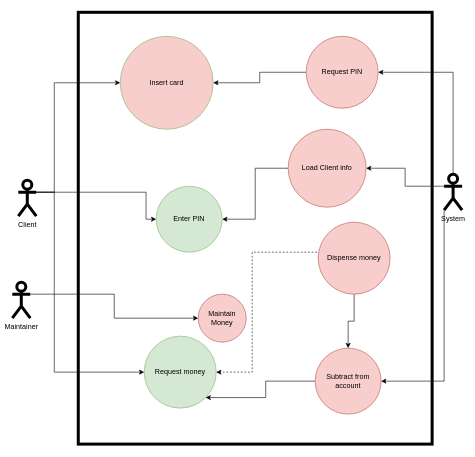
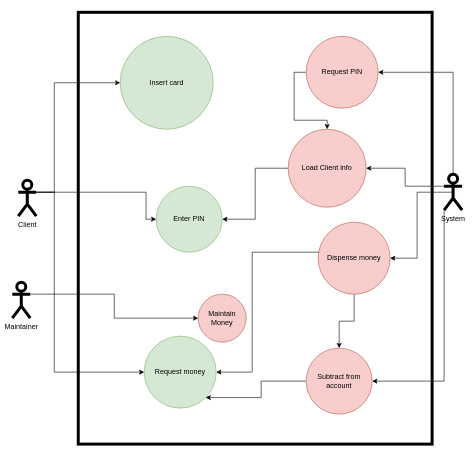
- <mxCell id="12" style="edgeStyle=orthogonalEdgeStyle;rounded=0;orthogonalLoop=1;jettySize=auto;html=1;exitX=0;exitY=0.5;exitDx=0;exitDy=0;entryX=1;entryY=0.5;entryDx=0;entryDy=0;" parent="1" source="13" target="7" edge="1"><mxGeometry relative="1" as="geometry" /></mxCell>
+ <mxCell id="12" style="edgeStyle=orthogonalEdgeStyle;rounded=0;orthogonalLoop=1;jettySize=auto;html=1;exitX=0;exitY=0.5;exitDx=0;exitDy=0;" parent="1" source="13" target="9" edge="1"><mxGeometry relative="1" as="geometry" /></mxCell>
- <mxCell id="7" value="Insert card" style="ellipse;whiteSpace=wrap;html=1;aspect=fixed;fillColor=#f8cecc;strokeColor=#82b366;" parent="1" vertex="1"><mxGeometry x="200" y="60" width="155" height="155" as="geometry" /></mxCell>
+ <mxCell id="7" value="Insert card" style="ellipse;whiteSpace=wrap;html=1;aspect=fixed;fillColor=#d5e8d4;strokeColor=#82b366;" parent="1" vertex="1"><mxGeometry x="200" y="60" width="155" height="155" as="geometry" /></mxCell>
+ <mxCell id="21" style="edgeStyle=orthogonalEdgeStyle;rounded=0;orthogonalLoop=1;jettySize=auto;html=1;exitX=0.5;exitY=0.5;exitDx=0;exitDy=0;exitPerimeter=0;entryX=1;entryY=0.5;entryDx=0;entryDy=0;" parent="1" source="23" target="16" edge="1"><mxGeometry relative="1" as="geometry" /></mxCell>
- <mxCell id="14" style="edgeStyle=orthogonalEdgeStyle;rounded=0;orthogonalLoop=1;jettySize=auto;html=1;exitX=0;exitY=0.5;exitDx=0;exitDy=0;entryX=1;entryY=0.5;entryDx=0;entryDy=0;dashed=1;" parent="1" source="16" target="10" edge="1"><mxGeometry relative="1" as="geometry"><Array as="points"><mxPoint x="560" y="420" /><mxPoint x="420" y="420" /><mxPoint x="420" y="620" /></Array></mxGeometry></mxCell>
+ <mxCell id="14" style="edgeStyle=orthogonalEdgeStyle;rounded=0;orthogonalLoop=1;jettySize=auto;html=1;exitX=0;exitY=0.5;exitDx=0;exitDy=0;entryX=1;entryY=0.5;entryDx=0;entryDy=0;" parent="1" source="16" target="10" edge="1"><mxGeometry relative="1" as="geometry"><Array as="points"><mxPoint x="560" y="420" /><mxPoint x="420" y="420" /><mxPoint x="420" y="620" /></Array></mxGeometry></mxCell>
- <mxCell id="18" value="Subtract from account" style="ellipse;whiteSpace=wrap;html=1;aspect=fixed;fillColor=#f8cecc;strokeColor=#b85450;" parent="1" vertex="1"><mxGeometry x="525" y="580" width="110" height="110" as="geometry" /></mxCell>
+ <mxCell id="18" value="Subtract from account" style="ellipse;whiteSpace=wrap;html=1;aspect=fixed;fillColor=#f8cecc;strokeColor=#b85450;" parent="1" vertex="1"><mxGeometry x="510" y="580" width="110" height="110" as="geometry" /></mxCell>
